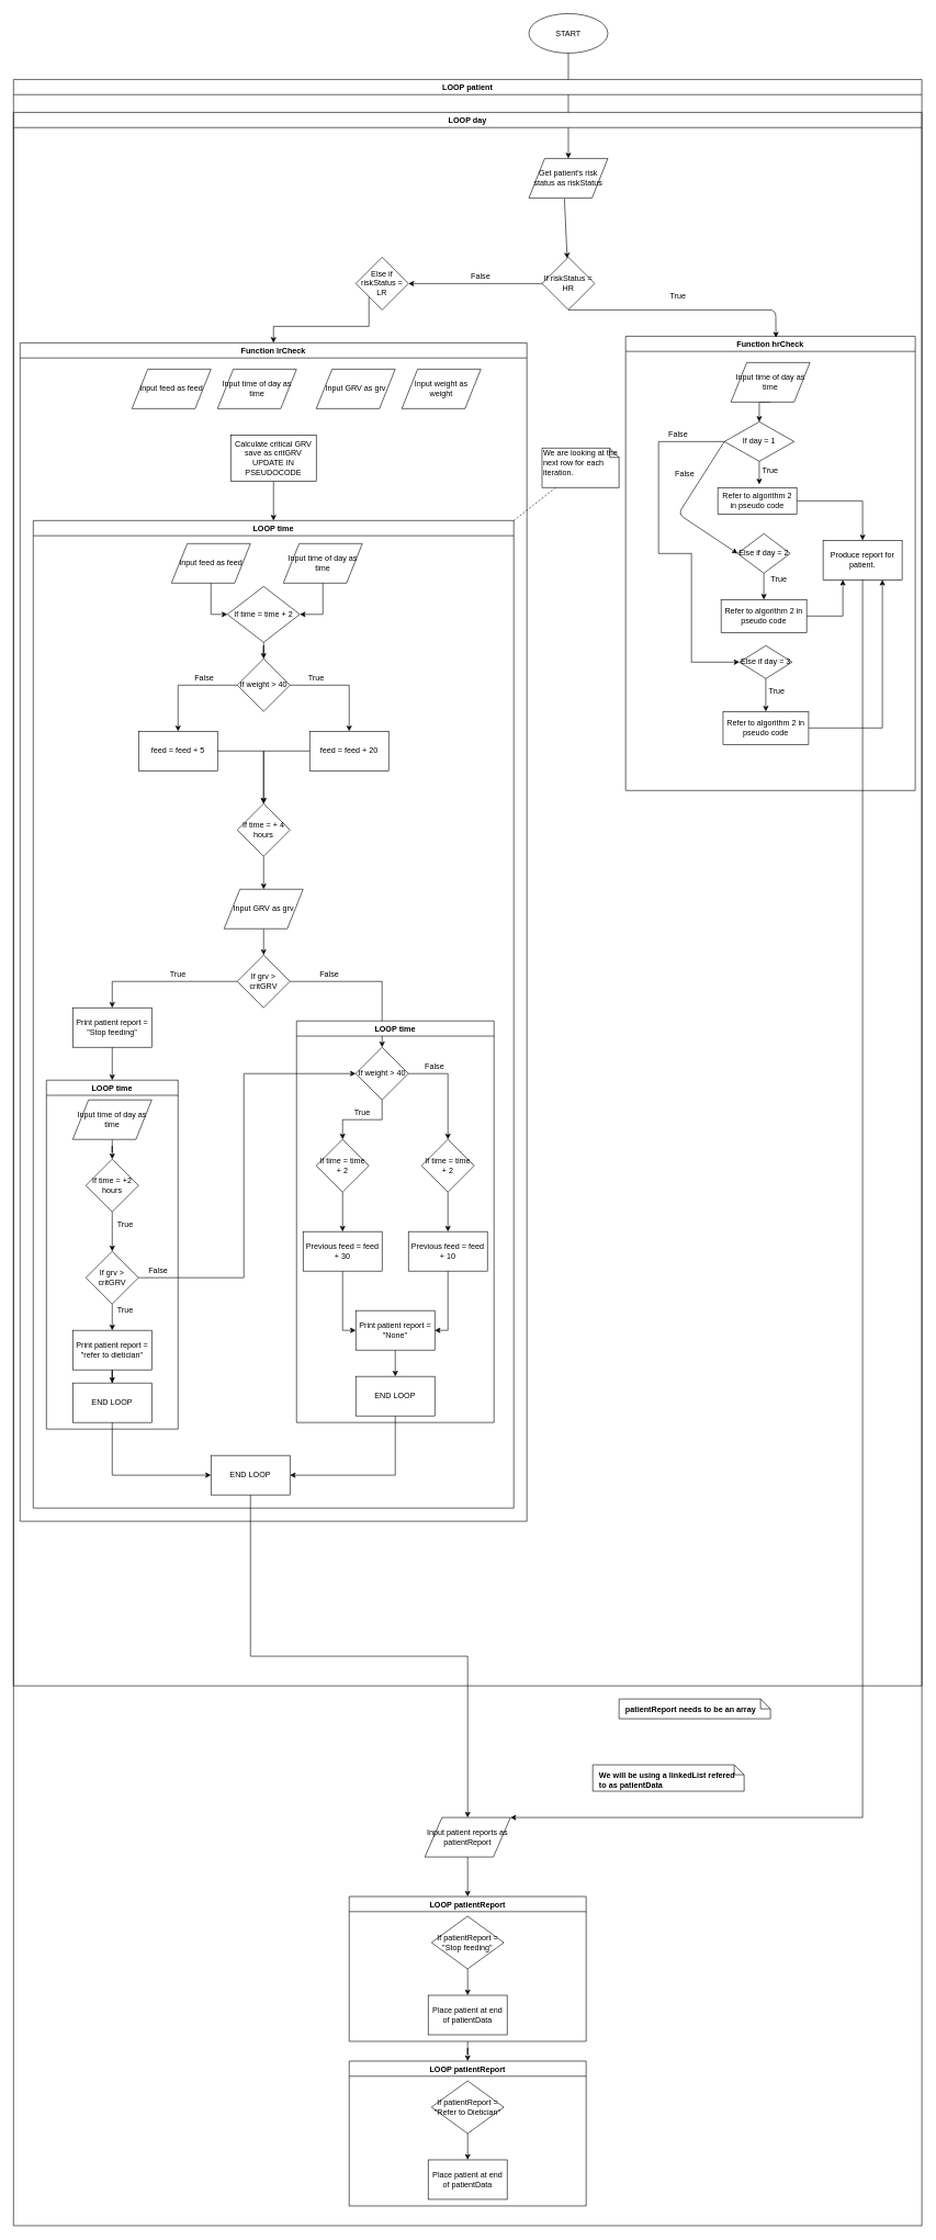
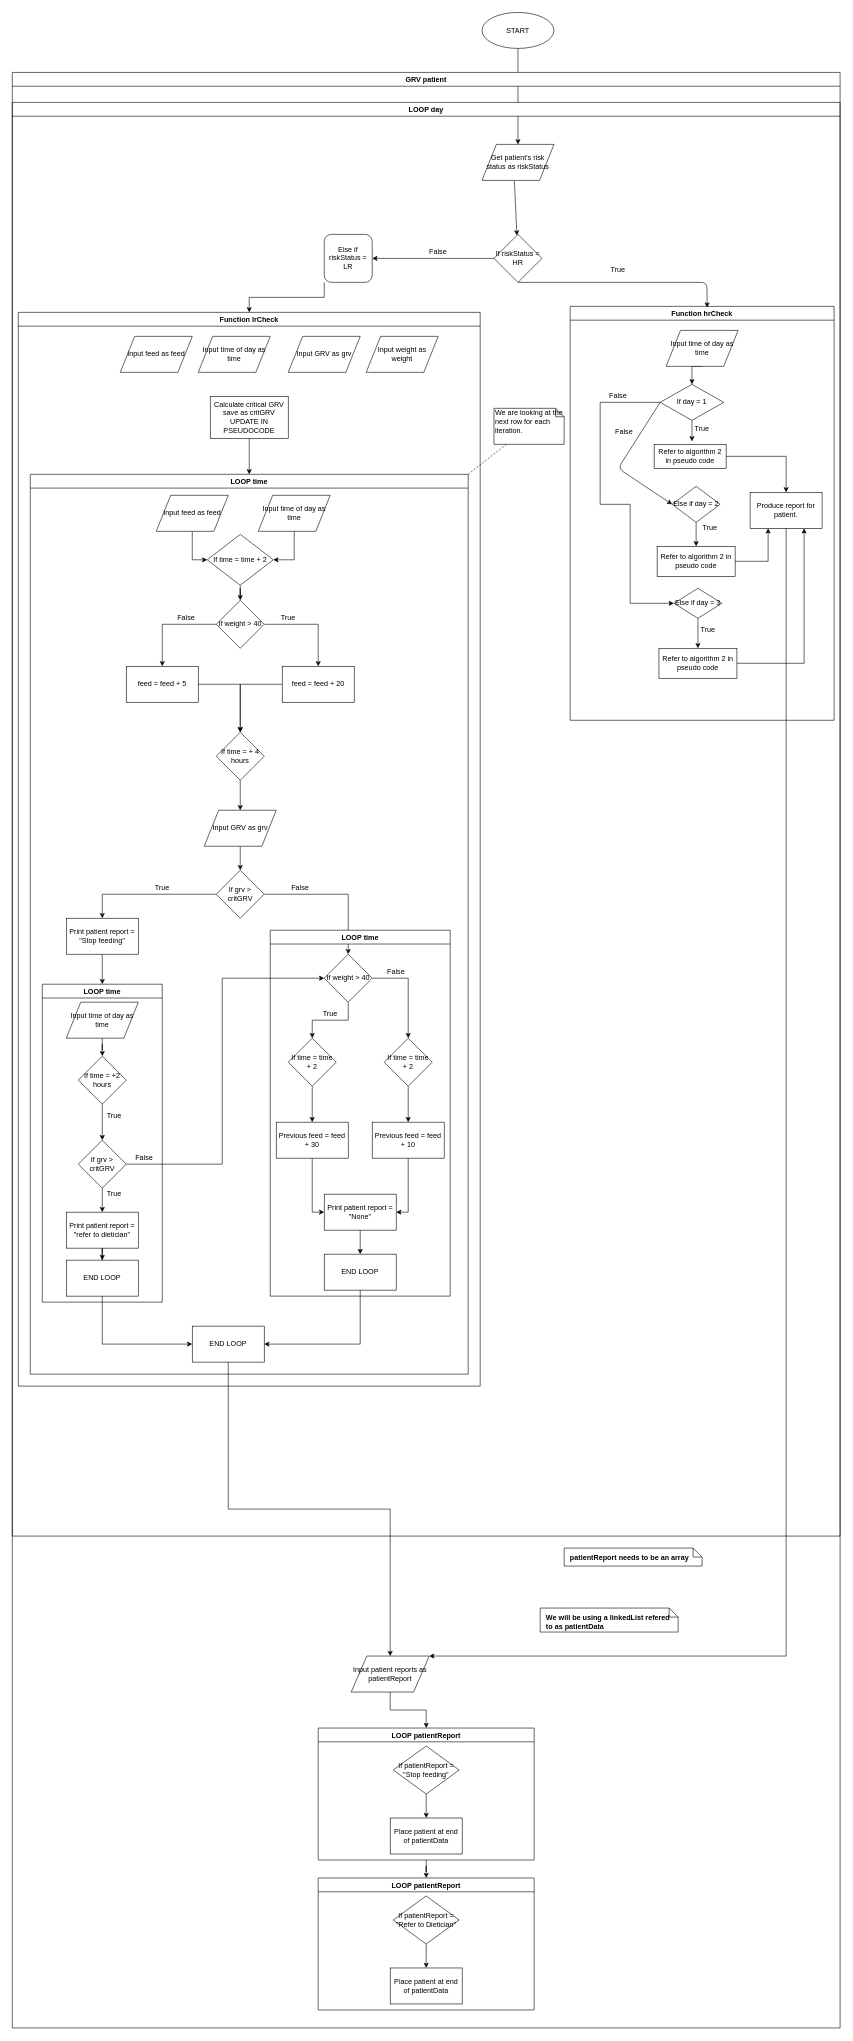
- <mxCell id="105" value="LOOP patient" style="swimlane;" parent="1" vertex="1"><mxGeometry x="20" width="1380" height="3260" as="geometry" y="120"><mxRectangle x="-430" width="110" height="23" as="alternateBounds" /></mxGeometry></mxCell>
+ <mxCell id="105" value="GRV patient" style="swimlane;" parent="1" vertex="1"><mxGeometry x="20" width="1380" height="3260" as="geometry" y="120"><mxRectangle x="-430" width="110" height="23" as="alternateBounds" /></mxGeometry></mxCell>
- <mxCell id="7" value="Else if riskStatus = LR" style="rhombus;whiteSpace=wrap;html=1;" parent="1" vertex="1"><mxGeometry x="540" y="390" width="80" height="80" as="geometry" /></mxCell>
+ <mxCell id="7" value="Else if riskStatus = LR" style="whiteSpace=wrap;html=1;rounded=1;" parent="1" vertex="1"><mxGeometry x="540" y="390" width="80" height="80" as="geometry" /></mxCell>
- <mxCell id="112" value="Input patient reports as patientReport" style="shape=parallelogram;perimeter=parallelogramPerimeter;whiteSpace=wrap;html=1;" parent="105" vertex="1"><mxGeometry x="625" y="2640" width="130" height="60" as="geometry" /></mxCell>
+ <mxCell id="112" value="Input patient reports as patientReport" style="shape=parallelogram;perimeter=parallelogramPerimeter;whiteSpace=wrap;html=1;" parent="105" vertex="1"><mxGeometry x="565" y="2640" width="130" height="60" as="geometry" /></mxCell>
